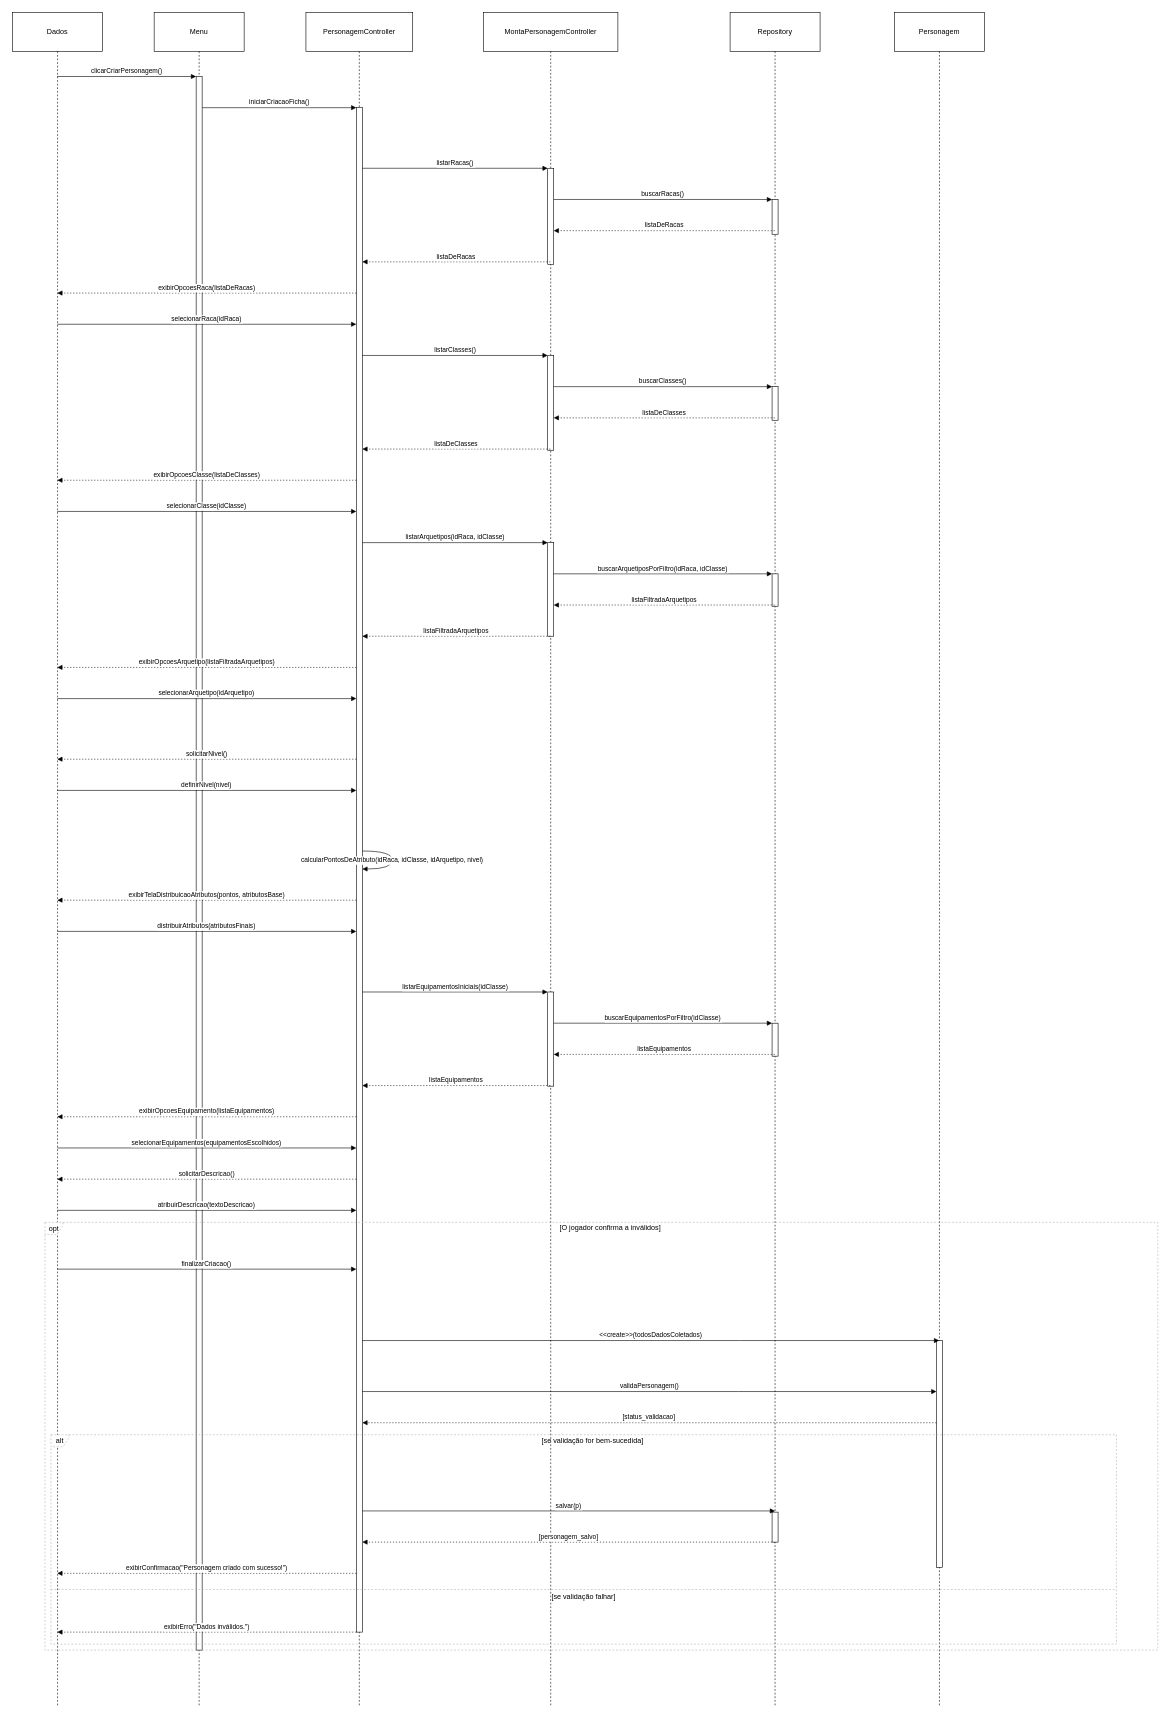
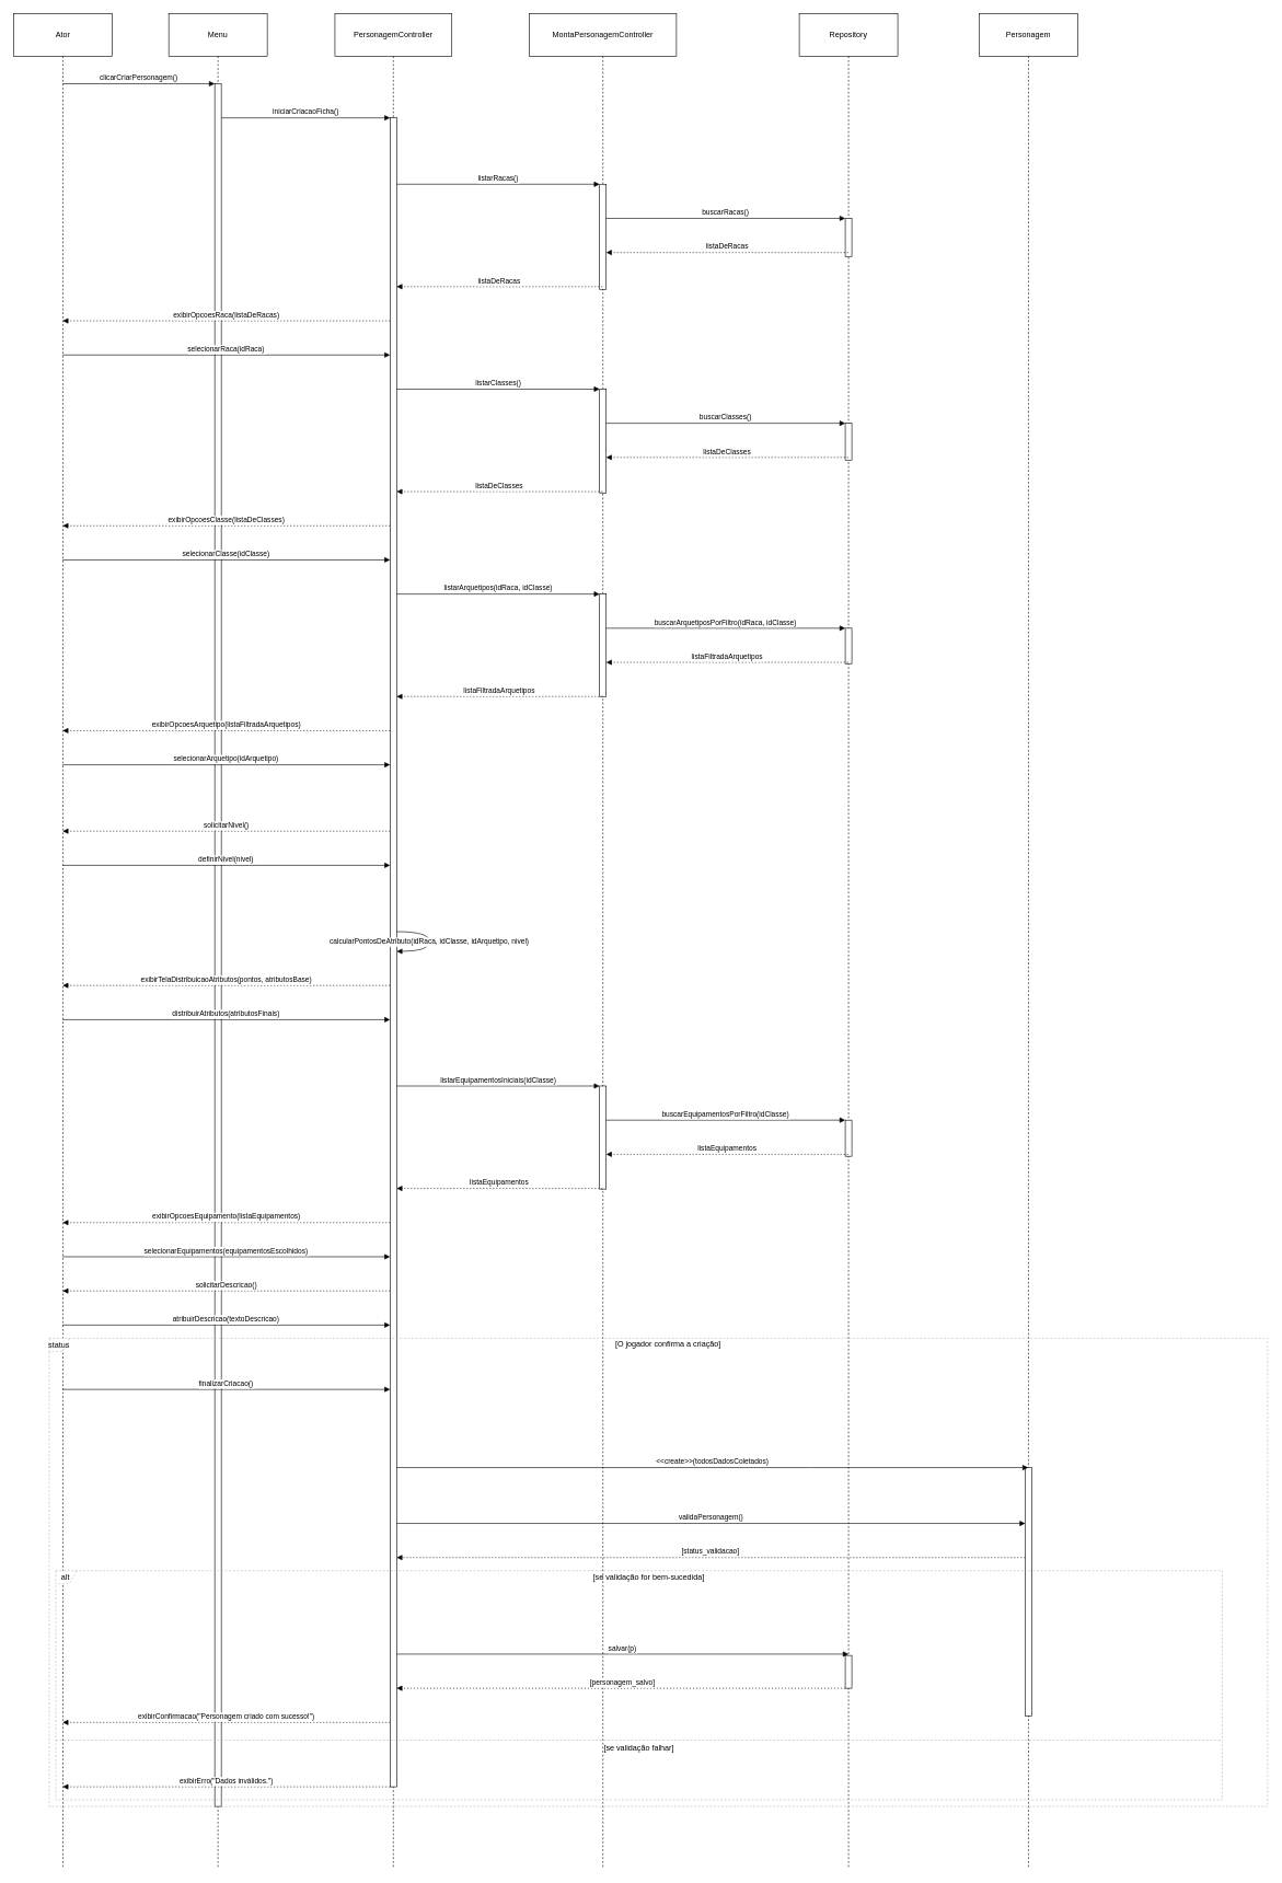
- <mxCell id="2" value="Dados" style="shape=umlLifeline;perimeter=lifelinePerimeter;whiteSpace=wrap;container=1;dropTarget=0;collapsible=0;recursiveResize=0;outlineConnect=0;portConstraint=eastwest;newEdgeStyle={&quot;edgeStyle&quot;:&quot;elbowEdgeStyle&quot;,&quot;elbow&quot;:&quot;vertical&quot;,&quot;curved&quot;:0,&quot;rounded&quot;:0};size=65;" vertex="1" parent="1"><mxGeometry x="20" y="20" width="150" height="2825" as="geometry" /></mxCell>
+ <mxCell id="2" value="Ator" style="shape=umlLifeline;perimeter=lifelinePerimeter;whiteSpace=wrap;container=1;dropTarget=0;collapsible=0;recursiveResize=0;outlineConnect=0;portConstraint=eastwest;newEdgeStyle={&quot;edgeStyle&quot;:&quot;elbowEdgeStyle&quot;,&quot;elbow&quot;:&quot;vertical&quot;,&quot;curved&quot;:0,&quot;rounded&quot;:0};size=65;" vertex="1" parent="1"><mxGeometry x="20" y="20" width="150" height="2825" as="geometry" /></mxCell>
- <mxCell id="22" value="opt" style="shape=umlFrame;dashed=1;pointerEvents=0;dropTarget=0;strokeColor=#B3B3B3;height=20;width=30" vertex="1" parent="1"><mxGeometry x="74" y="2037" width="1855" height="713" as="geometry" /></mxCell>
+ <mxCell id="22" value="status" style="shape=umlFrame;dashed=1;pointerEvents=0;dropTarget=0;strokeColor=#B3B3B3;height=20;width=30" vertex="1" parent="1"><mxGeometry x="74" y="2037" width="1855" height="713" as="geometry" /></mxCell>
- <mxCell id="23" value="[O jogador confirma a inválidos]" style="text;strokeColor=none;fillColor=none;align=center;verticalAlign=middle;whiteSpace=wrap;" vertex="1" parent="22"><mxGeometry x="30" width="1825" height="20" as="geometry" /></mxCell>
+ <mxCell id="23" value="[O jogador confirma a criação]" style="text;strokeColor=none;fillColor=none;align=center;verticalAlign=middle;whiteSpace=wrap;" vertex="1" parent="22"><mxGeometry x="30" width="1825" height="20" as="geometry" /></mxCell>
